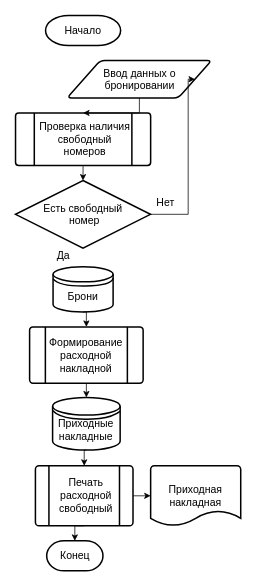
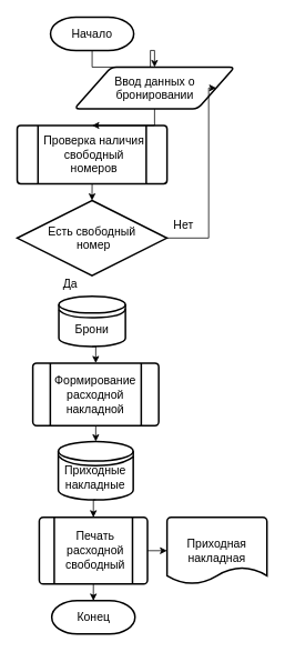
+ <mxCell id="2" style="edgeStyle=orthogonalEdgeStyle;rounded=0;orthogonalLoop=1;jettySize=auto;html=1;exitX=0.5;exitY=1;exitDx=0;exitDy=0;exitPerimeter=0;entryX=0.5;entryY=0;entryDx=0;entryDy=0;fontSize=14;" edge="1" parent="1" source="3" target="6"><mxGeometry relative="1" as="geometry" /></mxCell>
- <mxCell id="28" value="&lt;font style=&quot;font-size: 14px;&quot;&gt;Конец&lt;/font&gt;" style="strokeWidth=2;html=1;shape=mxgraph.flowchart.terminator;whiteSpace=wrap;fontSize=14;" vertex="1" parent="1"><mxGeometry x="61.5" y="720" width="75" height="40" as="geometry" /></mxCell>
+ <mxCell id="28" value="&lt;font style=&quot;font-size: 14px;&quot;&gt;Конец&lt;/font&gt;" style="strokeWidth=2;html=1;shape=mxgraph.flowchart.terminator;whiteSpace=wrap;fontSize=14;" vertex="1" parent="1"><mxGeometry x="61.5" y="720" width="100" height="40" as="geometry" /></mxCell>
